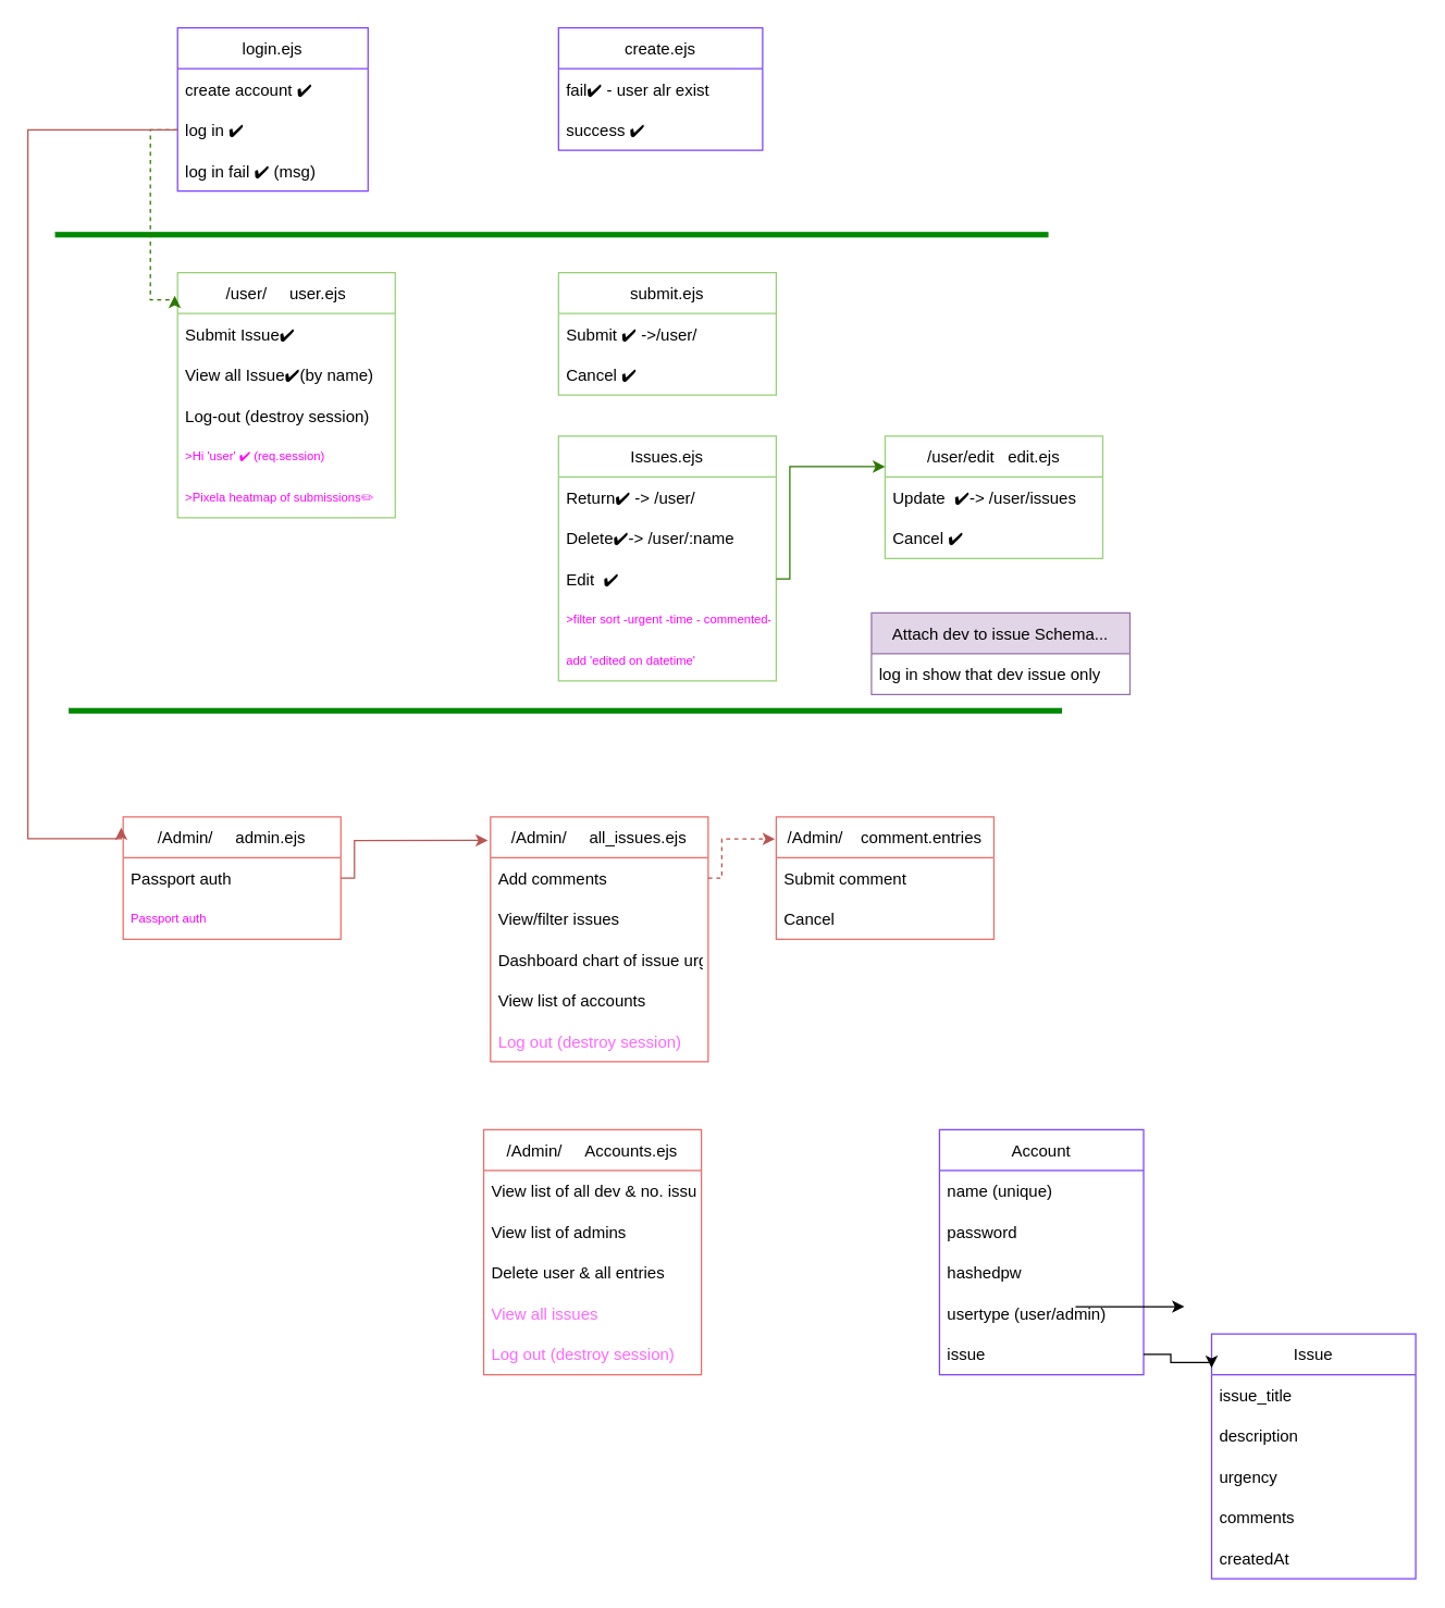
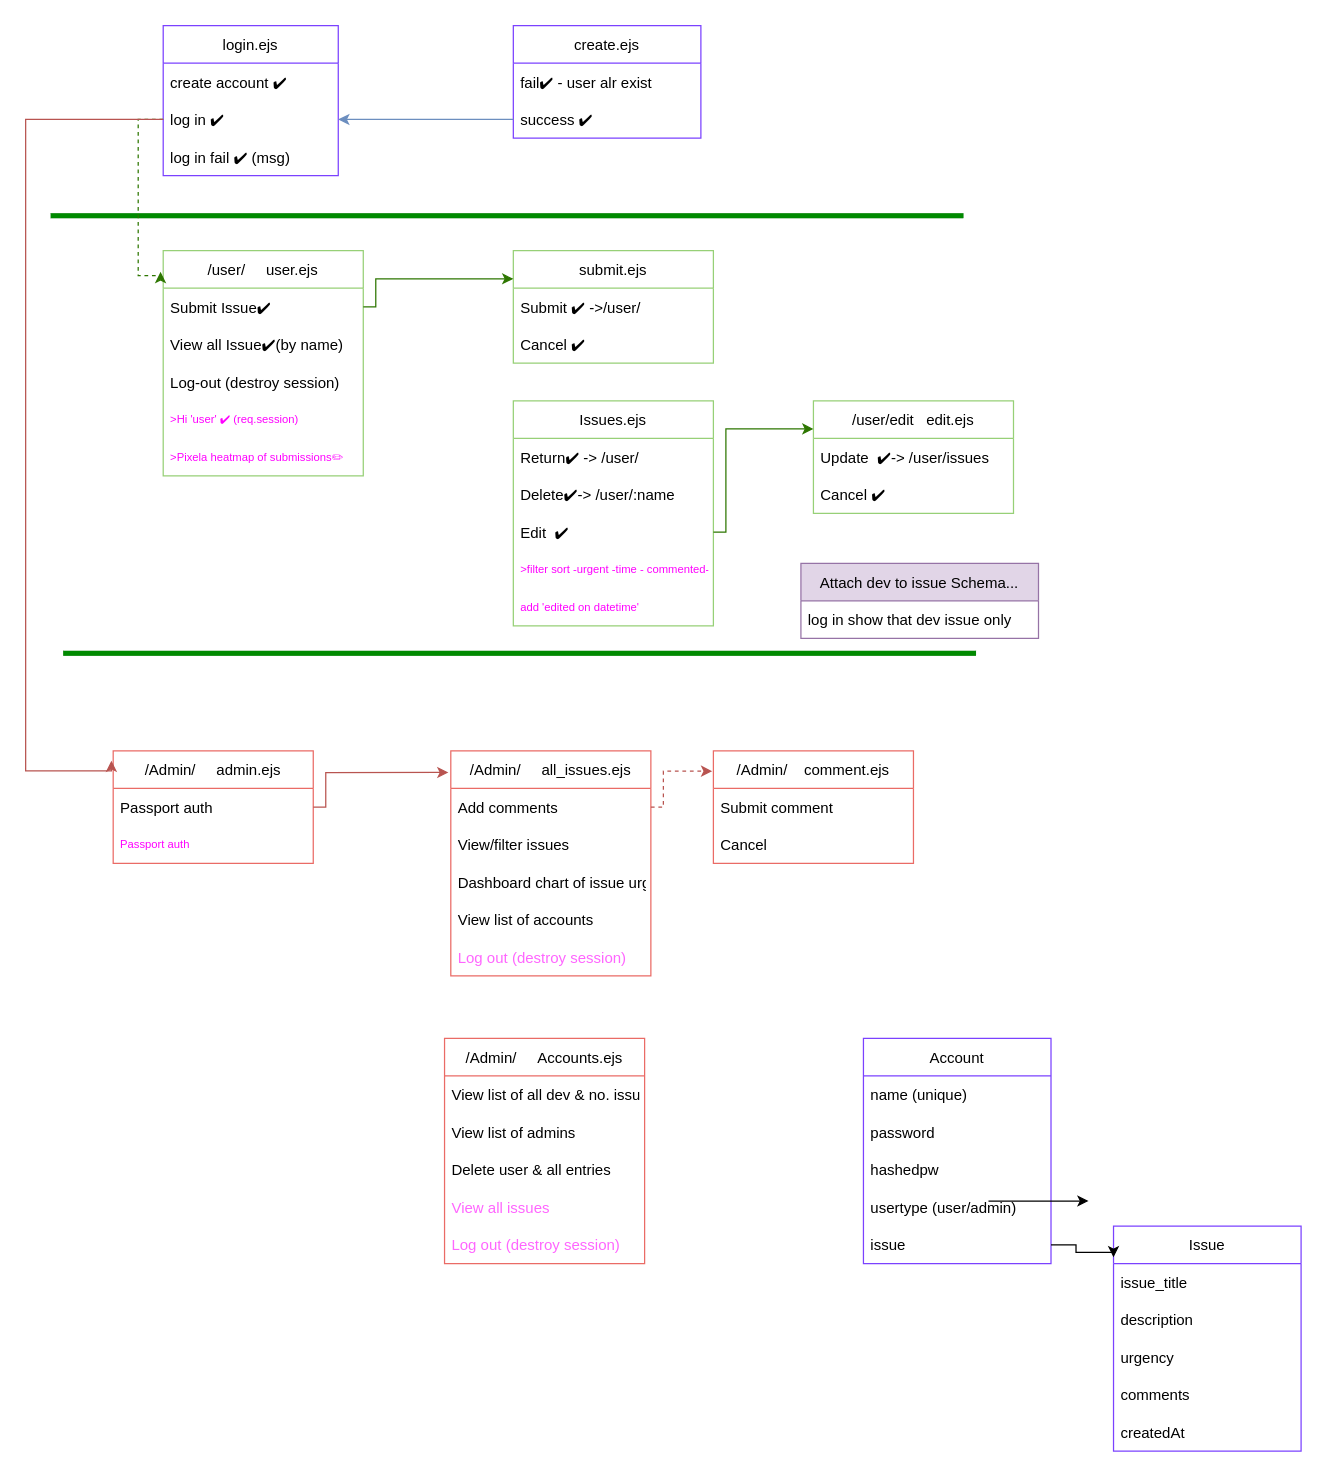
+ <mxCell id="16" style="edgeStyle=orthogonalEdgeStyle;rounded=0;orthogonalLoop=1;jettySize=auto;html=1;entryX=1;entryY=0.5;entryDx=0;entryDy=0;fontColor=#7B42FF;fillColor=#dae8fc;strokeColor=#6c8ebf;" parent="1" source="9" target="5" edge="1"><mxGeometry relative="1" as="geometry" /></mxCell>
+ <mxCell id="21" style="edgeStyle=orthogonalEdgeStyle;rounded=0;orthogonalLoop=1;jettySize=auto;html=1;entryX=0;entryY=0.25;entryDx=0;entryDy=0;fontSize=9;fontColor=#FF00FF;fillColor=#60a917;strokeColor=#2D7600;" parent="1" source="11" target="18" edge="1"><mxGeometry relative="1" as="geometry"><Array as="points"><mxPoint x="300" y="245" /><mxPoint x="300" y="223" /></Array></mxGeometry></mxCell>
- <mxCell id="65" value="/Admin/    comment.entries" style="swimlane;fontStyle=0;childLayout=stackLayout;horizontal=1;startSize=30;horizontalStack=0;resizeParent=1;resizeParentMax=0;resizeLast=0;collapsible=1;marginBottom=0;strokeColor=#EA6B66;" parent="1" vertex="1"><mxGeometry x="570" y="600" width="160" height="90" as="geometry" /></mxCell>
+ <mxCell id="65" value="/Admin/    comment.ejs" style="swimlane;fontStyle=0;childLayout=stackLayout;horizontal=1;startSize=30;horizontalStack=0;resizeParent=1;resizeParentMax=0;resizeLast=0;collapsible=1;marginBottom=0;strokeColor=#EA6B66;" parent="1" vertex="1"><mxGeometry x="570" y="600" width="160" height="90" as="geometry" /></mxCell>
